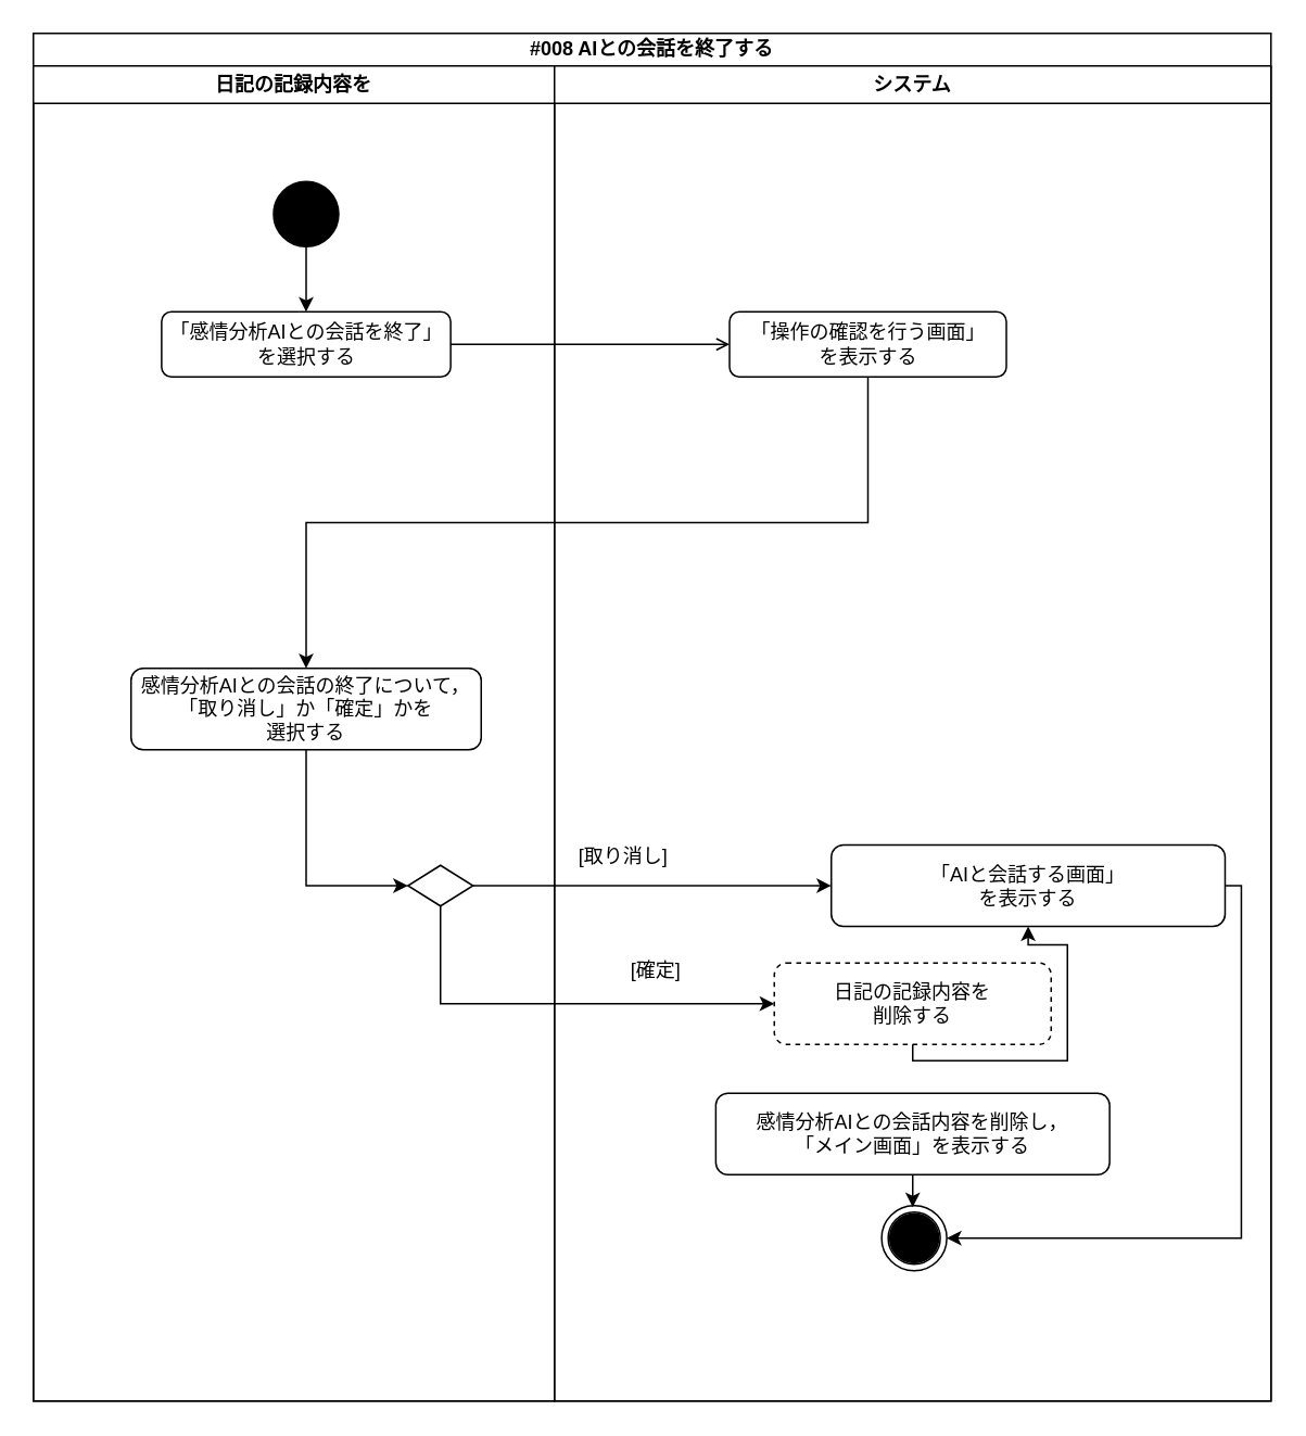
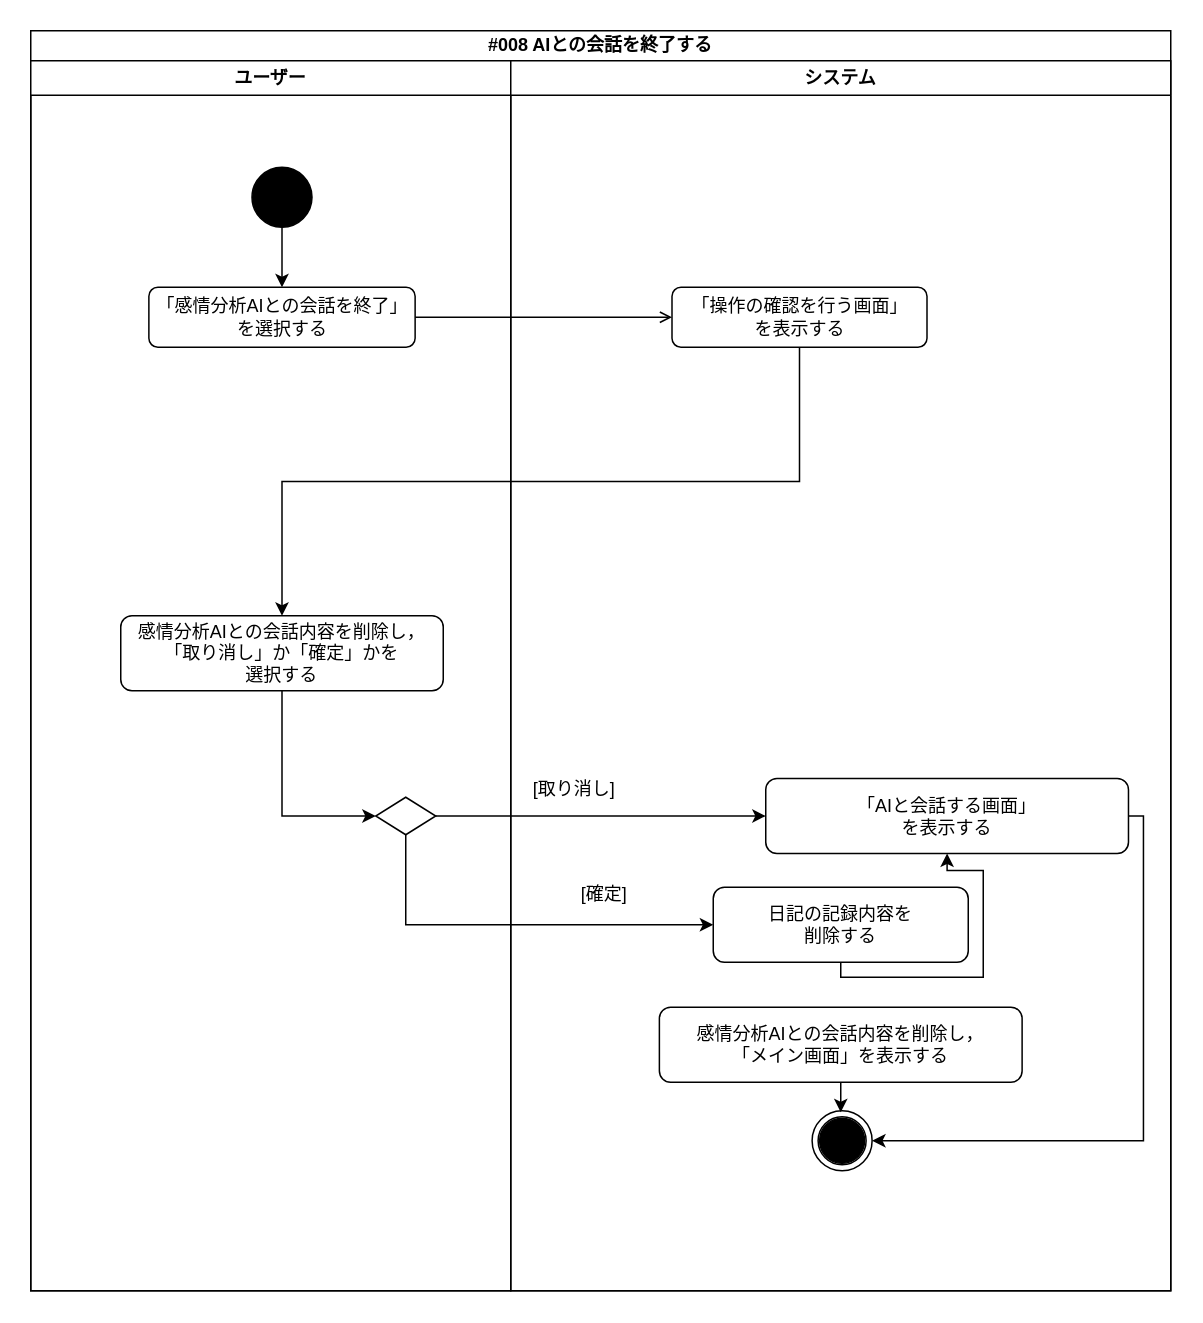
- <mxCell id="3" value="日記の記録内容を" style="swimlane;whiteSpace=wrap;html=1;" parent="2" vertex="1"><mxGeometry y="20" width="320" height="820" as="geometry"><mxRectangle y="20" width="90" height="30" as="alternateBounds" /></mxGeometry></mxCell>
+ <mxCell id="3" value="ユーザー" style="swimlane;whiteSpace=wrap;html=1;" parent="2" vertex="1"><mxGeometry y="20" width="320" height="820" as="geometry"><mxRectangle y="20" width="90" height="30" as="alternateBounds" /></mxGeometry></mxCell>
- <mxCell id="7" value="感情分析AIとの会話の終了について，&lt;br&gt;「取り消し」か「確定」かを&lt;br&gt;選択する" style="rounded=1;whiteSpace=wrap;html=1;fillColor=none;" parent="3" vertex="1"><mxGeometry x="60" y="370" width="215" height="50" as="geometry" /></mxCell>
+ <mxCell id="7" value="感情分析AIとの会話内容を削除し，&lt;br&gt;「取り消し」か「確定」かを&lt;br&gt;選択する" style="rounded=1;whiteSpace=wrap;html=1;fillColor=none;" parent="3" vertex="1"><mxGeometry x="60" y="370" width="215" height="50" as="geometry" /></mxCell>
- <mxCell id="13" value="日記の記録内容を&lt;br&gt;削除する" style="rounded=1;whiteSpace=wrap;html=1;fillColor=none;dashed=1;" parent="10" vertex="1"><mxGeometry x="135" y="551" width="170" height="50" as="geometry" /></mxCell>
+ <mxCell id="13" value="日記の記録内容を&lt;br&gt;削除する" style="rounded=1;whiteSpace=wrap;html=1;fillColor=none;" parent="10" vertex="1"><mxGeometry x="135" y="551" width="170" height="50" as="geometry" /></mxCell>
